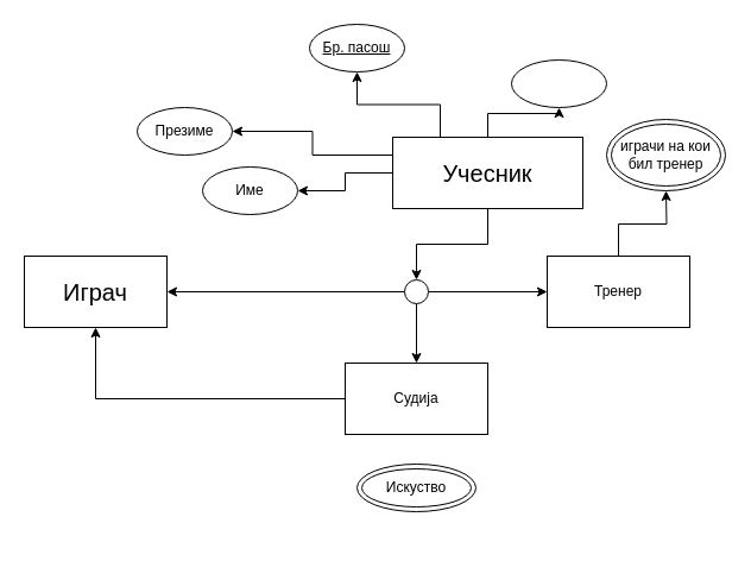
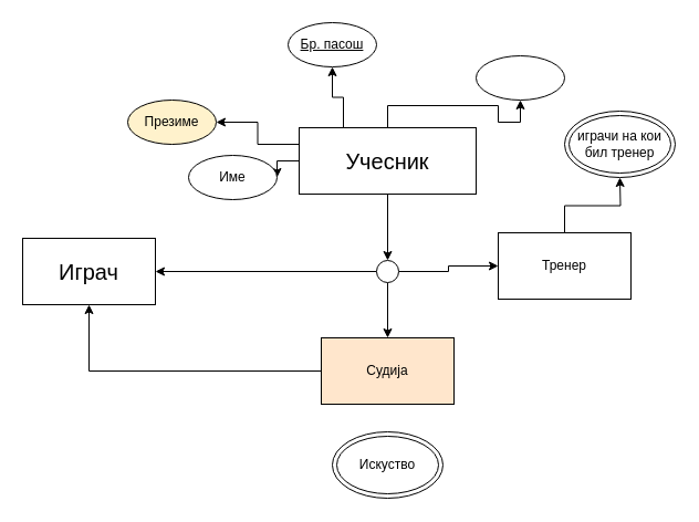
- <mxCell id="20" value="Презиме" style="ellipse;whiteSpace=wrap;html=1;" vertex="1" parent="1"><mxGeometry x="115" y="90" width="80" height="40" as="geometry" /></mxCell>
+ <mxCell id="20" value="Презиме" style="ellipse;whiteSpace=wrap;html=1;fillColor=#fff2cc;" vertex="1" parent="1"><mxGeometry x="115" y="90" width="80" height="40" as="geometry" /></mxCell>
- <mxCell id="7" value="&lt;font style=&quot;font-size: 20px;&quot;&gt;Учесник&lt;/font&gt;" style="rounded=0;whiteSpace=wrap;html=1;" vertex="1" parent="1"><mxGeometry x="330" y="115" width="160" height="60" as="geometry" /></mxCell>
+ <mxCell id="7" value="&lt;font style=&quot;font-size: 20px;&quot;&gt;Учесник&lt;/font&gt;" style="rounded=0;whiteSpace=wrap;html=1;" vertex="1" parent="1"><mxGeometry x="270" y="115" width="160" height="60" as="geometry" /></mxCell>
- <mxCell id="16" value="Тренер" style="whiteSpace=wrap;html=1;rounded=0;" vertex="1" parent="1"><mxGeometry x="460" y="215" width="120" height="60" as="geometry" /></mxCell>
+ <mxCell id="16" value="Тренер" style="whiteSpace=wrap;html=1;rounded=0;" vertex="1" parent="1"><mxGeometry x="450" y="210" width="120" height="60" as="geometry" /></mxCell>
- <mxCell id="14" value="Судија" style="whiteSpace=wrap;html=1;rounded=0;" vertex="1" parent="1"><mxGeometry x="290" y="305" width="120" height="60" as="geometry" /></mxCell>
+ <mxCell id="14" value="Судија" style="whiteSpace=wrap;html=1;rounded=0;fillColor=#ffe6cc;" vertex="1" parent="1"><mxGeometry x="290" y="305" width="120" height="60" as="geometry" /></mxCell>
- <mxCell id="18" value="Искуство" style="ellipse;shape=doubleEllipse;whiteSpace=wrap;html=1;" vertex="1" parent="1"><mxGeometry x="300" y="390" width="100" height="40" as="geometry" /></mxCell>
+ <mxCell id="18" value="Искуство" style="ellipse;shape=doubleEllipse;whiteSpace=wrap;html=1;" vertex="1" parent="1"><mxGeometry x="300" y="390" width="100" height="60" as="geometry" /></mxCell>
